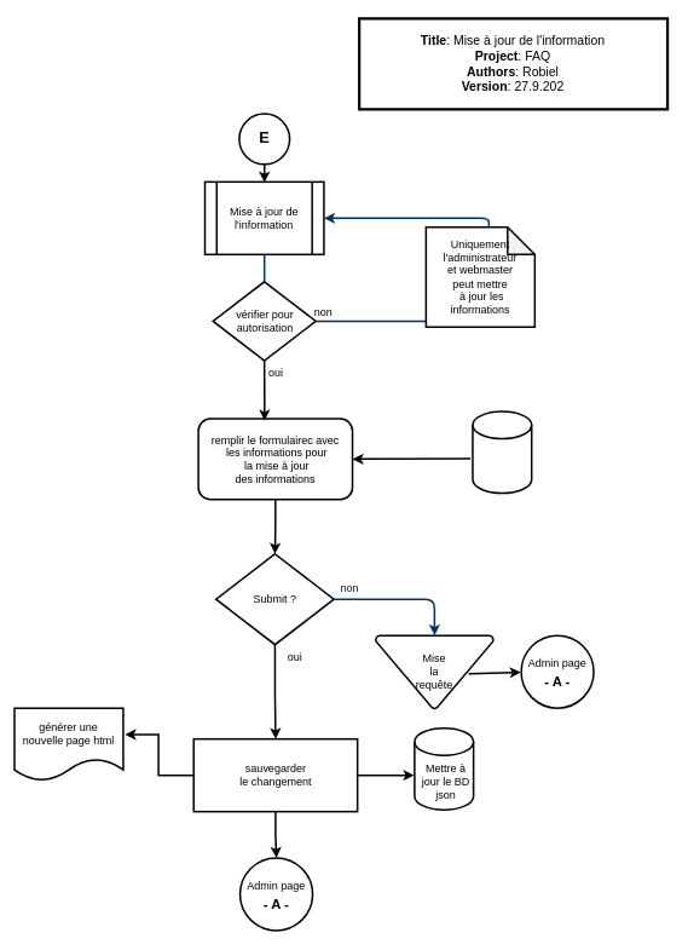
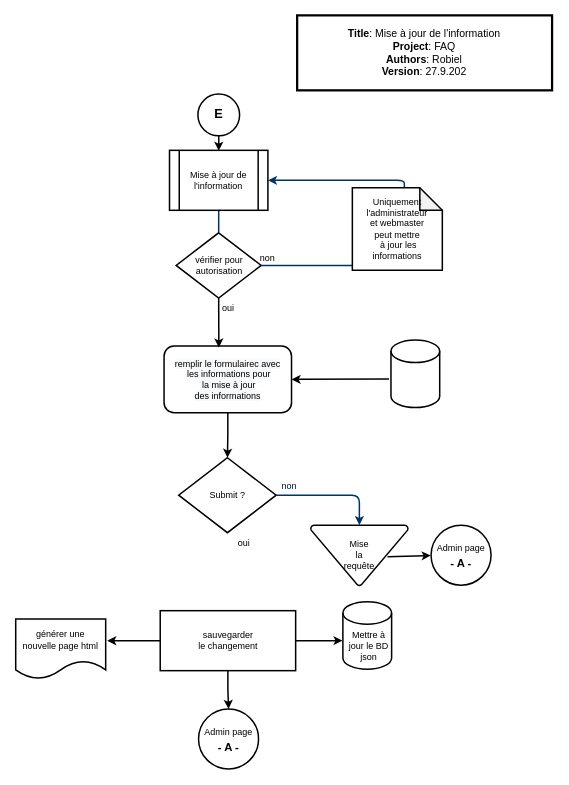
- <mxCell id="7" style="edgeStyle=orthogonalEdgeStyle;rounded=0;orthogonalLoop=1;jettySize=auto;html=1;entryX=0.5;entryY=0;entryDx=0;entryDy=0;strokeWidth=2;" edge="1" parent="1" source="8" target="22"><mxGeometry relative="1" as="geometry" /></mxCell>
- <mxCell id="17" value="&lt;span style=&quot;&quot;&gt;générer une&lt;/span&gt;&lt;br style=&quot;&quot;&gt;&lt;span style=&quot;&quot;&gt;nouvelle page html&lt;/span&gt;" style="shape=document;whiteSpace=wrap;html=1;boundedLbl=1;strokeWidth=2;" vertex="1" parent="1"><mxGeometry x="15" y="780" width="120" height="80" as="geometry" /></mxCell>
+ <mxCell id="17" value="&lt;span style=&quot;&quot;&gt;générer une&lt;/span&gt;&lt;br style=&quot;&quot;&gt;&lt;span style=&quot;&quot;&gt;nouvelle page html&lt;/span&gt;" style="shape=document;whiteSpace=wrap;html=1;boundedLbl=1;strokeWidth=2;" vertex="1" parent="1"><mxGeometry x="20" y="825" width="120" height="80" as="geometry" /></mxCell>
